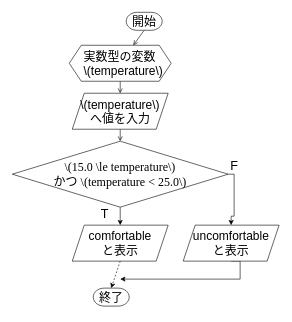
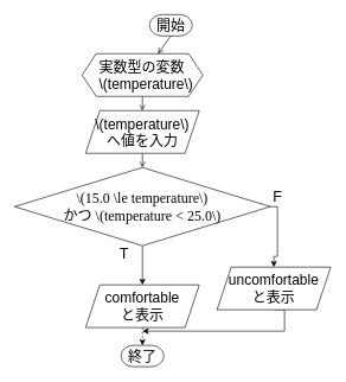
- <mxCell id="12" value="&lt;div&gt;&lt;span style=&quot;background-color: transparent;&quot;&gt;&lt;font color=&quot;#000000&quot;&gt;comfortable&lt;/font&gt;&lt;/span&gt;&lt;/div&gt;&lt;div&gt;&lt;span style=&quot;background-color: transparent;&quot;&gt;と表示&lt;/span&gt;&lt;/div&gt;" style="shape=parallelogram;perimeter=parallelogramPerimeter;whiteSpace=wrap;html=1;fixedSize=1;fontSize=20;size=20;" vertex="1" parent="1"><mxGeometry x="120" y="375" width="160" height="60" as="geometry" /></mxCell>
+ <mxCell id="12" value="&lt;div&gt;&lt;span style=&quot;background-color: transparent;&quot;&gt;&lt;font color=&quot;#000000&quot;&gt;comfortable&lt;/font&gt;&lt;/span&gt;&lt;/div&gt;&lt;div&gt;&lt;span style=&quot;background-color: transparent;&quot;&gt;と表示&lt;/span&gt;&lt;/div&gt;" style="shape=parallelogram;perimeter=parallelogramPerimeter;whiteSpace=wrap;html=1;fixedSize=1;fontSize=20;size=20;" vertex="1" parent="1"><mxGeometry x="120" y="400" width="160" height="60" as="geometry" /></mxCell>
- <mxCell id="11" value="終了" style="strokeWidth=1;html=1;shape=mxgraph.flowchart.terminator;whiteSpace=wrap;fontFamily=Lucida Console;fontSize=20;" vertex="1" parent="1"><mxGeometry x="155" y="480" width="60" height="30" as="geometry" /></mxCell>
+ <mxCell id="11" value="終了" style="strokeWidth=1;html=1;shape=mxgraph.flowchart.terminator;whiteSpace=wrap;fontFamily=Lucida Console;fontSize=20;" vertex="1" parent="1"><mxGeometry x="170" y="485" width="60" height="30" as="geometry" /></mxCell>
